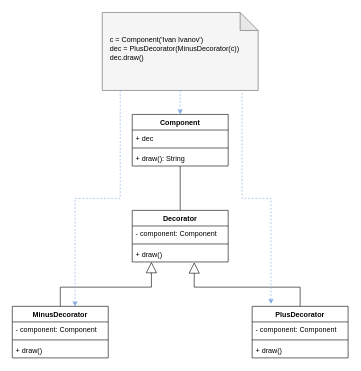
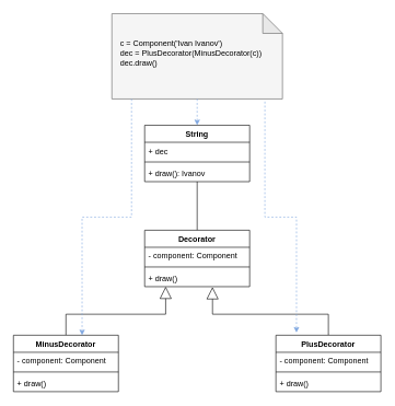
- <mxCell id="2" value="Component" style="swimlane;fontStyle=1;align=center;verticalAlign=top;childLayout=stackLayout;horizontal=1;startSize=26;horizontalStack=0;resizeParent=1;resizeParentMax=0;resizeLast=0;collapsible=1;marginBottom=0;" parent="1" vertex="1"><mxGeometry x="220" y="190" width="160" height="86" as="geometry" /></mxCell>
+ <mxCell id="2" value="String" style="swimlane;fontStyle=1;align=center;verticalAlign=top;childLayout=stackLayout;horizontal=1;startSize=26;horizontalStack=0;resizeParent=1;resizeParentMax=0;resizeLast=0;collapsible=1;marginBottom=0;" parent="1" vertex="1"><mxGeometry x="220" y="190" width="160" height="86" as="geometry" /></mxCell>
- <mxCell id="5" value="+ draw(): String&#10;" style="text;strokeColor=none;fillColor=none;align=left;verticalAlign=top;spacingLeft=4;spacingRight=4;overflow=hidden;rotatable=0;points=[[0,0.5],[1,0.5]];portConstraint=eastwest;" parent="2" vertex="1"><mxGeometry y="60" width="160" height="26" as="geometry" /></mxCell>
+ <mxCell id="5" value="+ draw(): Ivanov&#10;" style="text;strokeColor=none;fillColor=none;align=left;verticalAlign=top;spacingLeft=4;spacingRight=4;overflow=hidden;rotatable=0;points=[[0,0.5],[1,0.5]];portConstraint=eastwest;" parent="2" vertex="1"><mxGeometry y="60" width="160" height="26" as="geometry" /></mxCell>
